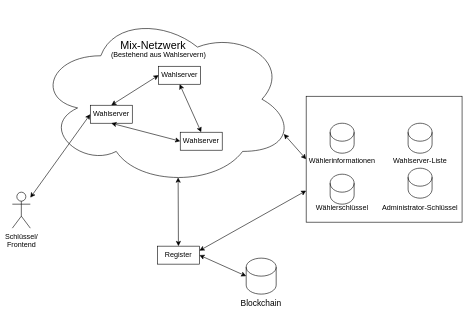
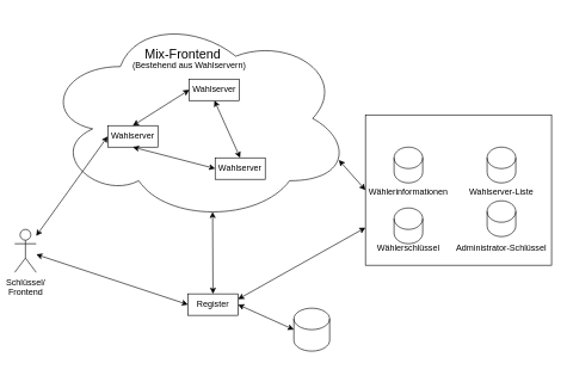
- <mxCell id="10" value="&lt;font style=&quot;font-size: 18px;&quot;&gt;Mix-Netzwerk&lt;/font&gt;" style="text;html=1;strokeColor=none;fillColor=none;align=center;verticalAlign=middle;whiteSpace=wrap;rounded=0;" vertex="1" parent="1"><mxGeometry x="180" y="60" width="150" height="30" as="geometry" /></mxCell>
+ <mxCell id="10" value="&lt;font style=&quot;font-size: 18px;&quot;&gt;Mix-Frontend&lt;/font&gt;" style="text;html=1;strokeColor=none;fillColor=none;align=center;verticalAlign=middle;whiteSpace=wrap;rounded=0;" vertex="1" parent="1"><mxGeometry x="180" y="60" width="150" height="30" as="geometry" /></mxCell>
+ <mxCell id="17" value="" style="endArrow=classic;startArrow=classic;html=1;rounded=0;fontSize=12;entryX=0;entryY=0.5;entryDx=0;entryDy=0;" edge="1" parent="1" source="2" target="13"><mxGeometry width="50" height="50" relative="1" as="geometry"><mxPoint x="-40" y="190" as="sourcePoint" /><mxPoint x="80" y="270" as="targetPoint" /></mxGeometry></mxCell>
- <mxCell id="15" value="&lt;font style=&quot;font-size: 14px;&quot;&gt;Blockchain&lt;/font&gt;" style="text;html=1;strokeColor=none;fillColor=none;align=center;verticalAlign=middle;whiteSpace=wrap;rounded=0;fontSize=12;" vertex="1" parent="1"><mxGeometry x="405" y="490" width="60" height="30" as="geometry" /></mxCell>
